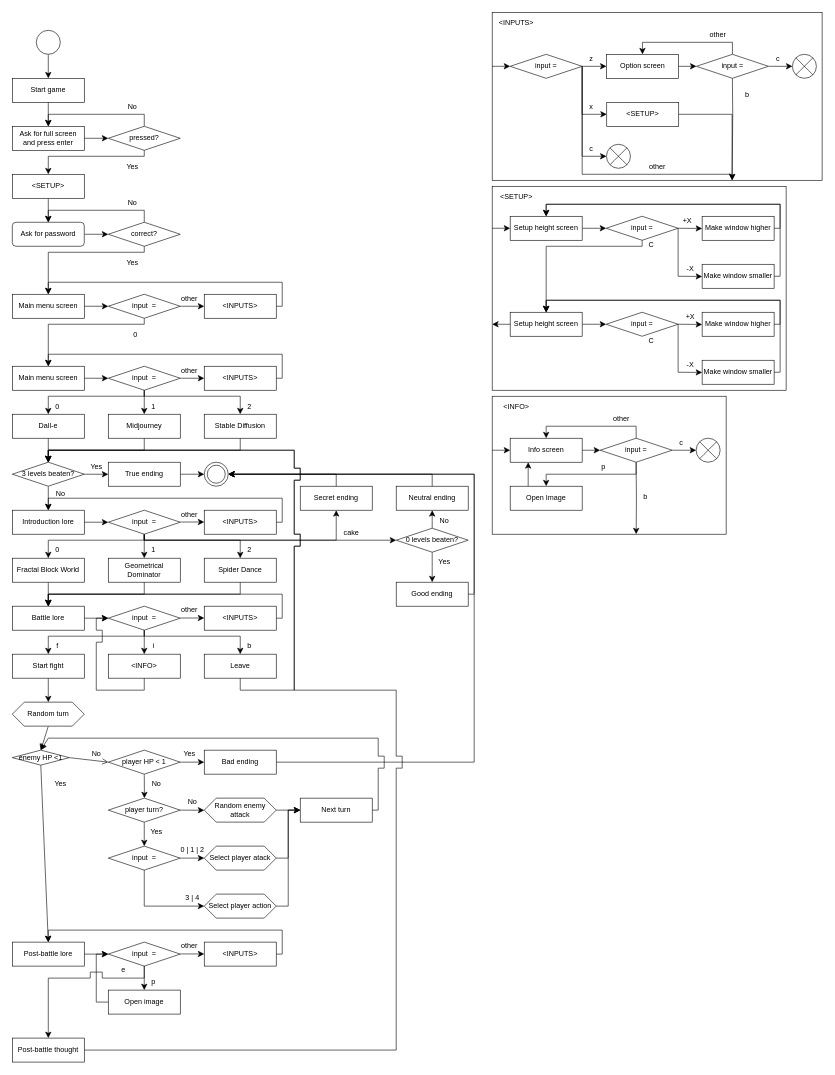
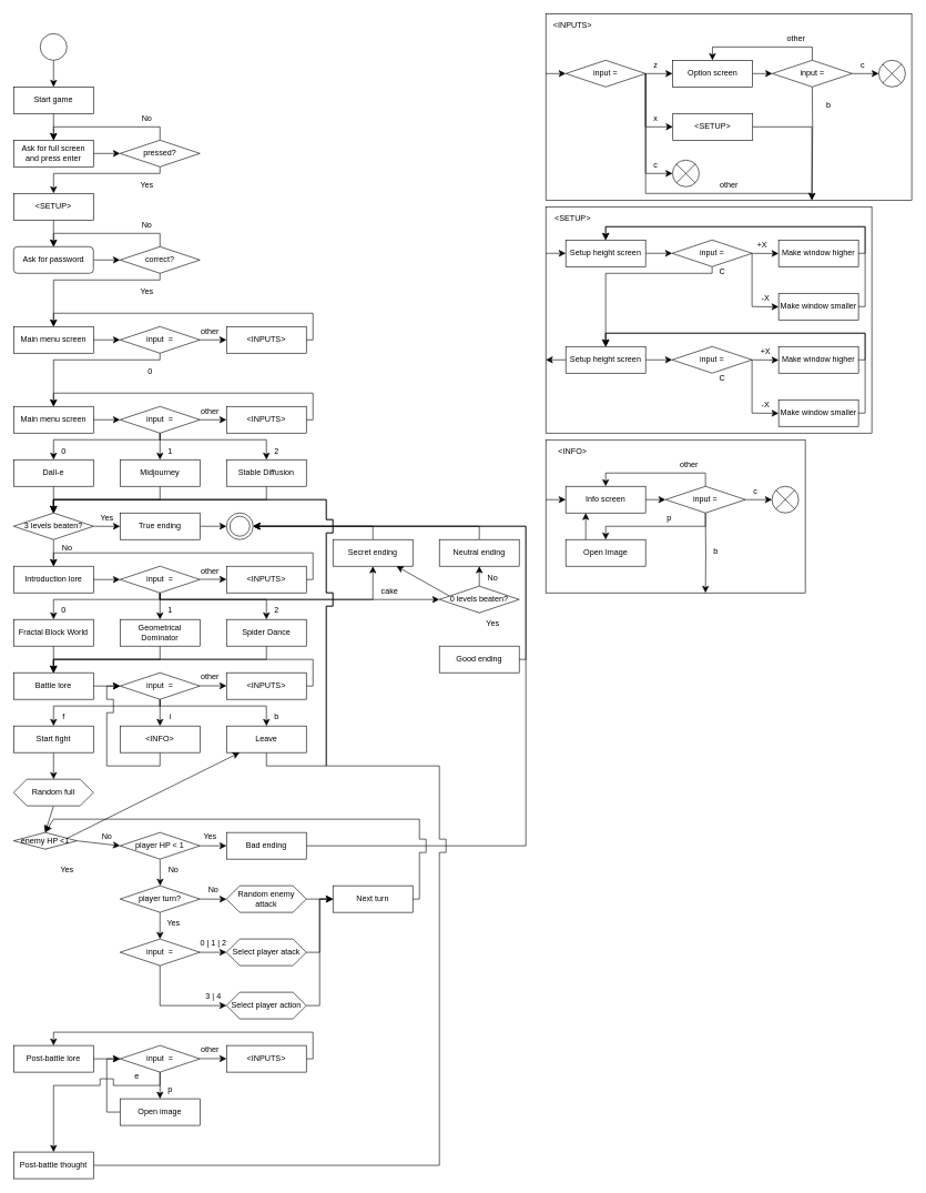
- <mxCell id="138" style="edgeStyle=none;curved=1;rounded=0;orthogonalLoop=1;jettySize=auto;html=1;exitX=0.5;exitY=1;exitDx=0;exitDy=0;entryX=0.5;entryY=0;entryDx=0;entryDy=0;fontSize=12;startSize=8;endSize=8;" edge="1" parent="1" source="140" target="132"><mxGeometry relative="1" as="geometry" /></mxCell>
+ <mxCell id="138" style="edgeStyle=none;curved=1;rounded=0;orthogonalLoop=1;jettySize=auto;html=1;exitX=0.5;exitY=1;exitDx=0;exitDy=0;fontSize=12;startSize=8;endSize=8;" edge="1" parent="1" source="140" target="136"><mxGeometry relative="1" as="geometry" /></mxCell>
- <mxCell id="208" value="Random turn" style="shape=hexagon;perimeter=hexagonPerimeter2;whiteSpace=wrap;html=1;fixedSize=1;" vertex="1" parent="1"><mxGeometry x="20" y="1170" width="120" height="40" as="geometry" /></mxCell>
+ <mxCell id="208" value="Random full" style="shape=hexagon;perimeter=hexagonPerimeter2;whiteSpace=wrap;html=1;fixedSize=1;" vertex="1" parent="1"><mxGeometry x="20" y="1170" width="120" height="40" as="geometry" /></mxCell>
- <mxCell id="197" style="edgeStyle=none;curved=1;rounded=0;orthogonalLoop=1;jettySize=auto;html=1;exitX=1;exitY=0.5;exitDx=0;exitDy=0;entryX=0;entryY=0.5;entryDx=0;entryDy=0;fontSize=12;startSize=8;endSize=8;endArrow=open;" edge="1" parent="1" source="199" target="196"><mxGeometry relative="1" as="geometry" /></mxCell>
+ <mxCell id="197" style="edgeStyle=none;curved=1;rounded=0;orthogonalLoop=1;jettySize=auto;html=1;exitX=1;exitY=0.5;exitDx=0;exitDy=0;entryX=0;entryY=0.5;entryDx=0;entryDy=0;fontSize=12;startSize=8;endSize=8;" edge="1" parent="1" source="199" target="196"><mxGeometry relative="1" as="geometry" /></mxCell>
- <mxCell id="198" style="edgeStyle=none;curved=1;rounded=0;orthogonalLoop=1;jettySize=auto;html=1;exitX=0.5;exitY=1;exitDx=0;exitDy=0;fontSize=12;startSize=8;endSize=8;entryX=0.5;entryY=0;entryDx=0;entryDy=0;" edge="1" parent="1" source="199" target="153"><mxGeometry relative="1" as="geometry"><mxPoint x="80" y="1550" as="targetPoint" /></mxGeometry></mxCell>
+ <mxCell id="198" style="edgeStyle=none;curved=1;rounded=0;orthogonalLoop=1;jettySize=auto;html=1;exitX=0.5;exitY=1;exitDx=0;exitDy=0;fontSize=12;startSize=8;endSize=8;" edge="1" parent="1" source="199" target="168"><mxGeometry relative="1" as="geometry"><mxPoint x="80" y="1550" as="targetPoint" /></mxGeometry></mxCell>
